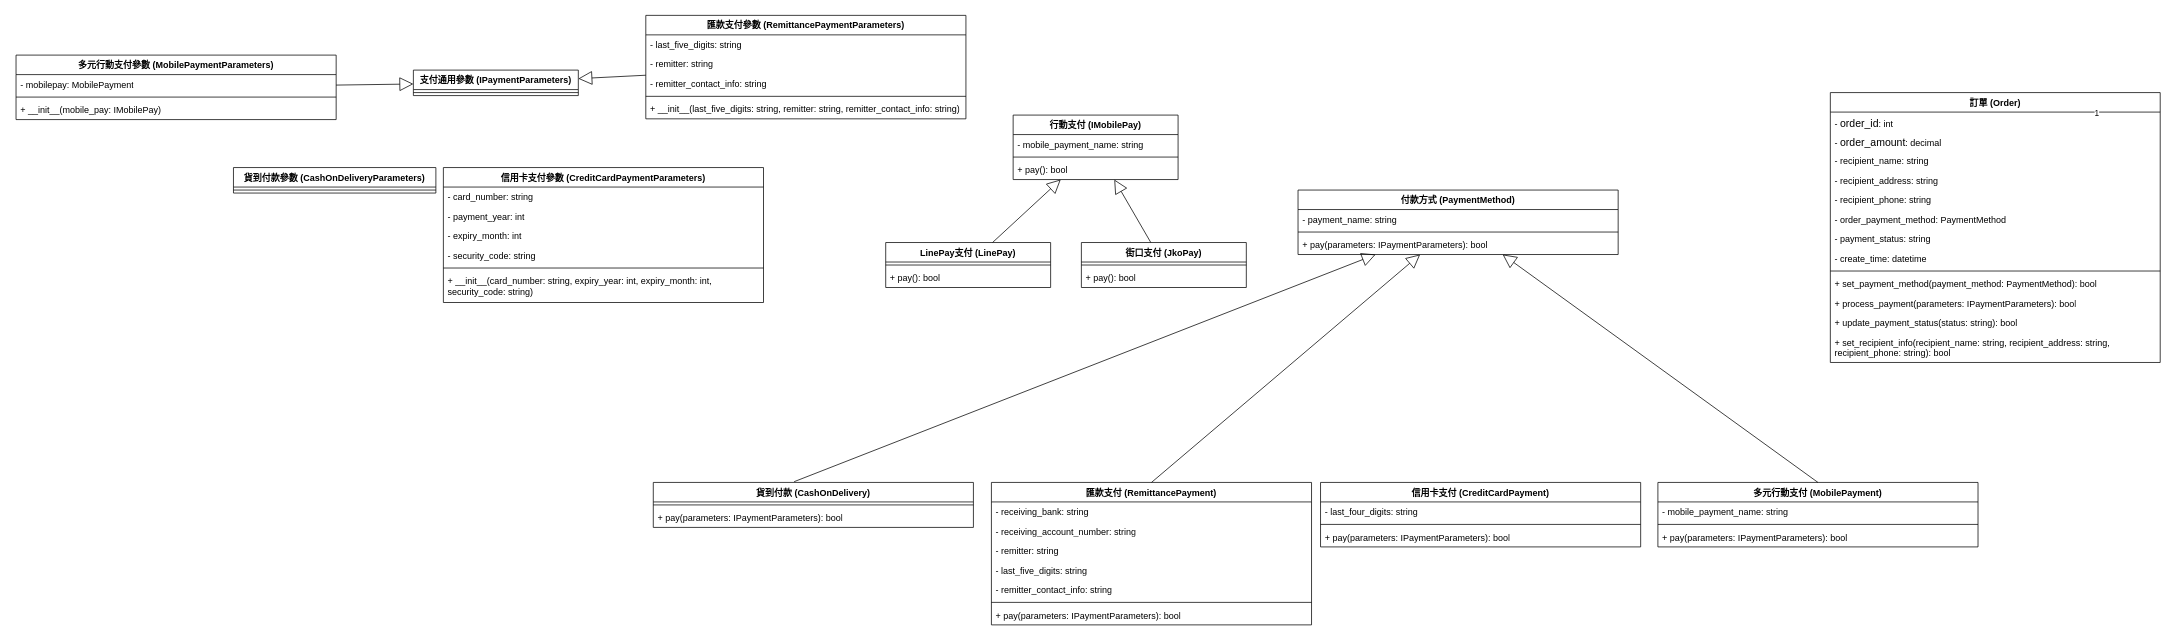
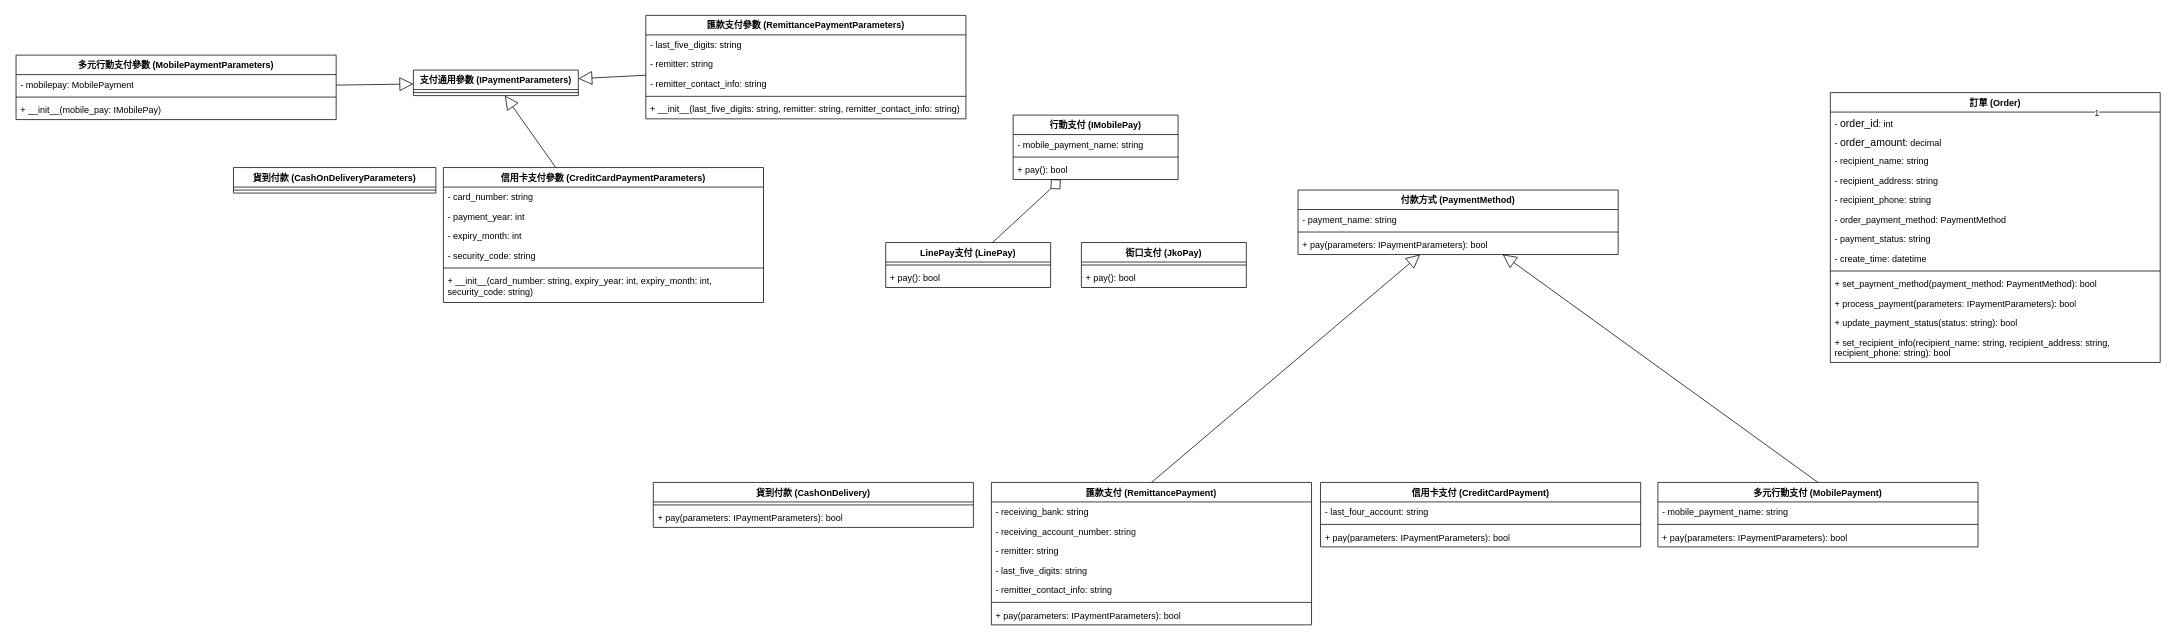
+ <mxCell id="66" value="" style="endArrow=block;endSize=16;endFill=0;html=1;rounded=0;" edge="1" parent="1" source="59" target="55"><mxGeometry width="160" relative="1" as="geometry"><mxPoint x="483" y="233" as="sourcePoint" /><mxPoint x="642" y="137" as="targetPoint" /></mxGeometry></mxCell>
- <mxCell id="57" value="貨到付款參數 (CashOnDeliveryParameters)" style="swimlane;fontStyle=1;align=center;verticalAlign=top;childLayout=stackLayout;horizontal=1;startSize=26;horizontalStack=0;resizeParent=1;resizeParentMax=0;resizeLast=0;collapsible=1;marginBottom=0;whiteSpace=wrap;html=1;" vertex="1" parent="1"><mxGeometry x="310" y="223" width="270" height="34" as="geometry"><mxRectangle x="200" y="140" width="160" height="40" as="alternateBounds" /></mxGeometry></mxCell>
+ <mxCell id="57" value="貨到付款 (CashOnDeliveryParameters)" style="swimlane;fontStyle=1;align=center;verticalAlign=top;childLayout=stackLayout;horizontal=1;startSize=26;horizontalStack=0;resizeParent=1;resizeParentMax=0;resizeLast=0;collapsible=1;marginBottom=0;whiteSpace=wrap;html=1;" vertex="1" parent="1"><mxGeometry x="310" y="223" width="270" height="34" as="geometry"><mxRectangle x="200" y="140" width="160" height="40" as="alternateBounds" /></mxGeometry></mxCell>
- <mxCell id="50" value="" style="endArrow=block;endSize=16;endFill=0;html=1;rounded=0;" edge="1" parent="1" source="47" target="43"><mxGeometry width="160" relative="1" as="geometry"><mxPoint x="1408" y="752" as="sourcePoint" /><mxPoint x="2118" y="451" as="targetPoint" /></mxGeometry></mxCell>
+ <mxCell id="50" value="" style="endArrow=diamond;endSize=16;endFill=0;html=1;rounded=0;" edge="1" parent="1" source="47" target="43"><mxGeometry width="160" relative="1" as="geometry"><mxPoint x="1408" y="752" as="sourcePoint" /><mxPoint x="2118" y="451" as="targetPoint" /></mxGeometry></mxCell>
- <mxCell id="54" value="" style="endArrow=block;endSize=16;endFill=0;html=1;rounded=0;" edge="1" parent="1" source="51" target="43"><mxGeometry width="160" relative="1" as="geometry"><mxPoint x="1332" y="333" as="sourcePoint" /><mxPoint x="1423" y="249" as="targetPoint" /></mxGeometry></mxCell>
- <mxCell id="42" value="" style="endArrow=block;endSize=16;endFill=0;html=1;rounded=0;exitX=0.44;exitY=-0.017;exitDx=0;exitDy=0;exitPerimeter=0;" edge="1" parent="1" source="39" target="17"><mxGeometry width="160" relative="1" as="geometry"><mxPoint x="1545" y="653" as="sourcePoint" /><mxPoint x="1835" y="353" as="targetPoint" /></mxGeometry></mxCell>
- <mxCell id="27" value="- last_four_digits: string" style="text;strokeColor=none;fillColor=none;align=left;verticalAlign=top;spacingLeft=4;spacingRight=4;overflow=hidden;rotatable=0;points=[[0,0.5],[1,0.5]];portConstraint=eastwest;whiteSpace=wrap;html=1;" parent="26" vertex="1"><mxGeometry y="26" width="427" height="26" as="geometry" /></mxCell>
+ <mxCell id="27" value="- last_four_account: string" style="text;strokeColor=none;fillColor=none;align=left;verticalAlign=top;spacingLeft=4;spacingRight=4;overflow=hidden;rotatable=0;points=[[0,0.5],[1,0.5]];portConstraint=eastwest;whiteSpace=wrap;html=1;" parent="26" vertex="1"><mxGeometry y="26" width="427" height="26" as="geometry" /></mxCell>
